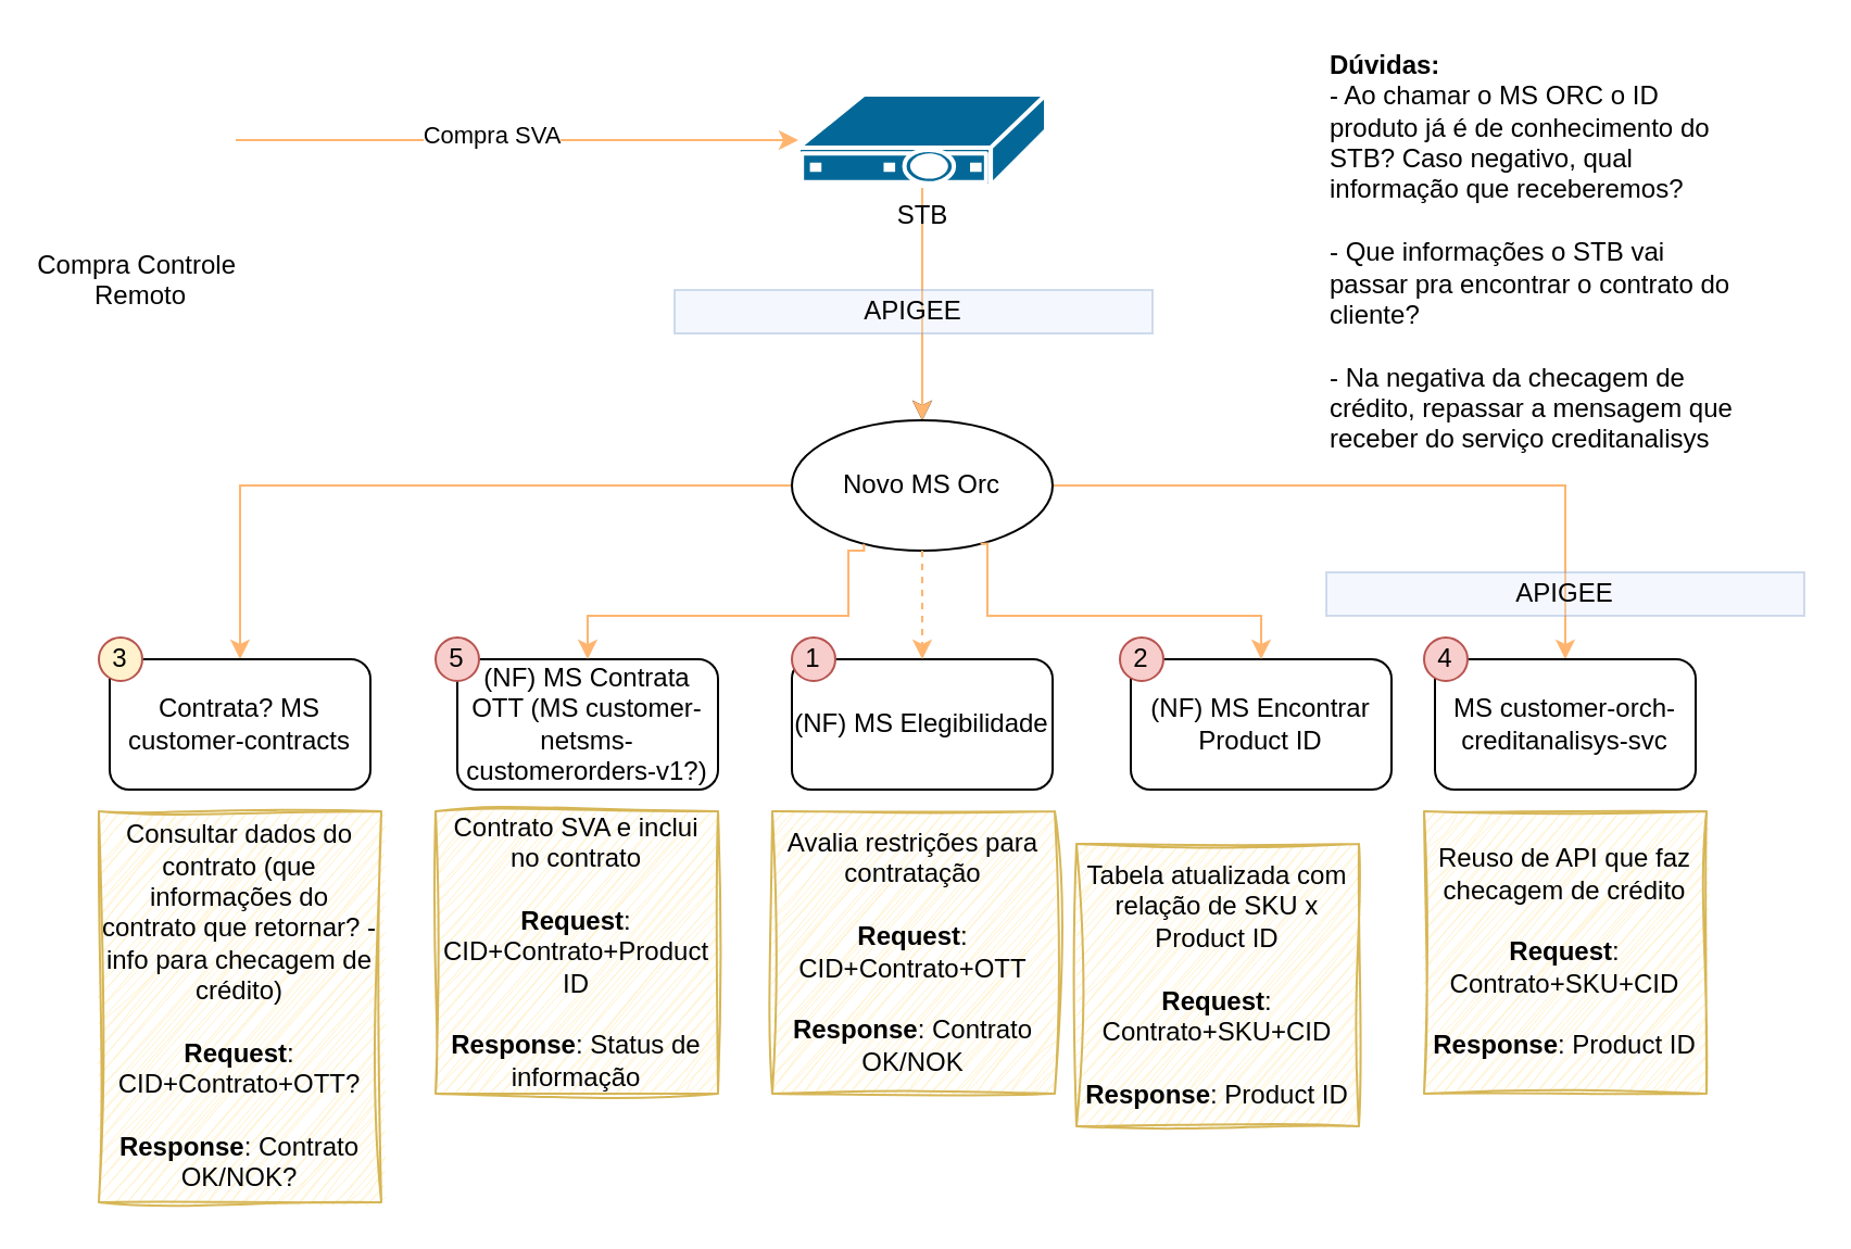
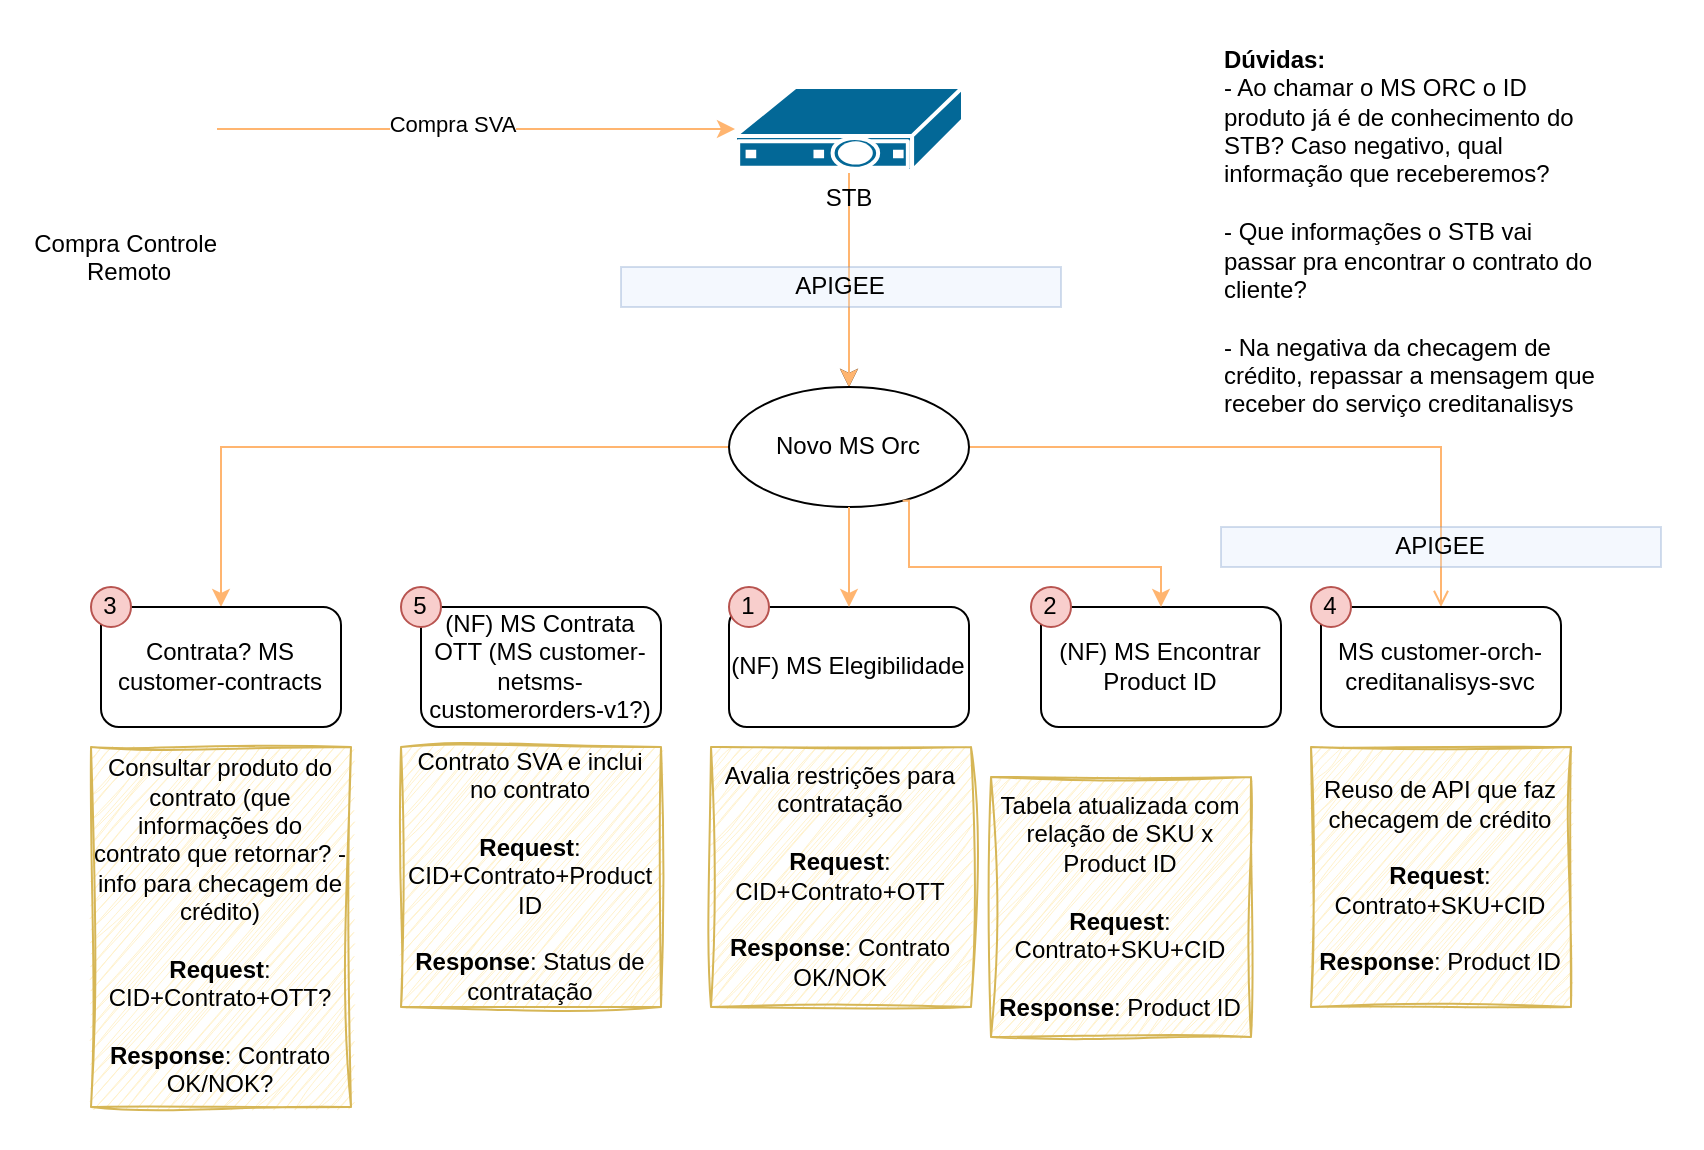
- <mxCell id="22" value="" style="edgeStyle=orthogonalEdgeStyle;rounded=0;orthogonalLoop=1;jettySize=auto;html=1;strokeColor=#FFB570;entryX=0.5;entryY=0;entryDx=0;entryDy=0;exitX=0.5;exitY=1;exitDx=0;exitDy=0;dashed=1;" edge="1" parent="1" source="10" target="14"><mxGeometry relative="1" as="geometry"><mxPoint x="550" y="153" as="sourcePoint" /><mxPoint x="550" y="261" as="targetPoint" /><Array as="points"><mxPoint x="424" y="293" /></Array></mxGeometry></mxCell>
+ <mxCell id="22" value="" style="edgeStyle=orthogonalEdgeStyle;rounded=0;orthogonalLoop=1;jettySize=auto;html=1;strokeColor=#FFB570;entryX=0.5;entryY=0;entryDx=0;entryDy=0;exitX=0.5;exitY=1;exitDx=0;exitDy=0;" edge="1" parent="1" source="10" target="14"><mxGeometry relative="1" as="geometry"><mxPoint x="550" y="153" as="sourcePoint" /><mxPoint x="550" y="261" as="targetPoint" /><Array as="points"><mxPoint x="424" y="293" /></Array></mxGeometry></mxCell>
- <mxCell id="24" value="" style="edgeStyle=orthogonalEdgeStyle;rounded=0;orthogonalLoop=1;jettySize=auto;html=1;strokeColor=#FFB570;entryX=0.5;entryY=0;entryDx=0;entryDy=0;exitX=0.25;exitY=1;exitDx=0;exitDy=0;" edge="1" parent="1" source="10" target="13"><mxGeometry relative="1" as="geometry"><mxPoint x="434" y="263" as="sourcePoint" /><mxPoint x="590" y="313" as="targetPoint" /><Array as="points"><mxPoint x="390" y="253" /><mxPoint x="390" y="283" /><mxPoint x="270" y="283" /></Array></mxGeometry></mxCell>
- <mxCell id="8" style="edgeStyle=orthogonalEdgeStyle;rounded=0;orthogonalLoop=1;jettySize=auto;html=1;entryX=0.5;entryY=0;entryDx=0;entryDy=0;fillColor=#ffe6cc;strokeColor=#FFB570;" edge="1" parent="1" source="10" target="12"><mxGeometry relative="1" as="geometry" /></mxCell>
+ <mxCell id="8" style="edgeStyle=orthogonalEdgeStyle;rounded=0;orthogonalLoop=1;jettySize=auto;html=1;entryX=0.5;entryY=0;entryDx=0;entryDy=0;fillColor=#ffe6cc;strokeColor=#FFB570;endArrow=open;" edge="1" parent="1" source="10" target="12"><mxGeometry relative="1" as="geometry" /></mxCell>
- <mxCell id="29" value="3" style="ellipse;whiteSpace=wrap;html=1;aspect=fixed;fillColor=#fff2cc;strokeColor=#b85450;" vertex="1" parent="1"><mxGeometry x="45" y="293" width="20" height="20" as="geometry" /></mxCell>
+ <mxCell id="29" value="3" style="ellipse;whiteSpace=wrap;html=1;aspect=fixed;fillColor=#f8cecc;strokeColor=#b85450;" vertex="1" parent="1"><mxGeometry x="45" y="293" width="20" height="20" as="geometry" /></mxCell>
- <mxCell id="20" value="Contrato SVA e inclui no contrato&lt;div&gt;&lt;br&gt;&lt;/div&gt;&lt;div&gt;&lt;b&gt;Request&lt;/b&gt;: CID+Contrato+Product ID&lt;/div&gt;&lt;div&gt;&lt;br&gt;&lt;/div&gt;&lt;div&gt;&lt;b&gt;Response&lt;/b&gt;: Status de informação&lt;/div&gt;" style="text;html=1;align=center;verticalAlign=middle;whiteSpace=wrap;rounded=0;fillColor=#fff2cc;strokeColor=#d6b656;sketch=1;curveFitting=1;jiggle=2;" vertex="1" parent="1"><mxGeometry x="200" y="373" width="130" height="130" as="geometry" /></mxCell>
+ <mxCell id="20" value="Contrato SVA e inclui no contrato&lt;div&gt;&lt;br&gt;&lt;/div&gt;&lt;div&gt;&lt;b&gt;Request&lt;/b&gt;: CID+Contrato+Product ID&lt;/div&gt;&lt;div&gt;&lt;br&gt;&lt;/div&gt;&lt;div&gt;&lt;b&gt;Response&lt;/b&gt;: Status de contratação&lt;/div&gt;" style="text;html=1;align=center;verticalAlign=middle;whiteSpace=wrap;rounded=0;fillColor=#fff2cc;strokeColor=#d6b656;sketch=1;curveFitting=1;jiggle=2;" vertex="1" parent="1"><mxGeometry x="200" y="373" width="130" height="130" as="geometry" /></mxCell>
- <mxCell id="19" value="&lt;div&gt;Consultar dados do contrato (que informações do contrato que retornar? - info para checagem de crédito)&lt;/div&gt;&lt;div&gt;&lt;br&gt;&lt;/div&gt;&lt;div&gt;&lt;b&gt;Request&lt;/b&gt;: CID+Contrato+OTT?&lt;/div&gt;&lt;div&gt;&lt;br&gt;&lt;/div&gt;&lt;div&gt;&lt;b&gt;Response&lt;/b&gt;: Contrato OK/NOK?&lt;/div&gt;" style="text;html=1;align=center;verticalAlign=middle;whiteSpace=wrap;rounded=0;fillColor=#fff2cc;strokeColor=#d6b656;sketch=1;curveFitting=1;jiggle=2;" vertex="1" parent="1"><mxGeometry x="45" y="373" width="130" height="180" as="geometry" /></mxCell>
+ <mxCell id="19" value="&lt;div&gt;Consultar produto do contrato (que informações do contrato que retornar? - info para checagem de crédito)&lt;/div&gt;&lt;div&gt;&lt;br&gt;&lt;/div&gt;&lt;div&gt;&lt;b&gt;Request&lt;/b&gt;: CID+Contrato+OTT?&lt;/div&gt;&lt;div&gt;&lt;br&gt;&lt;/div&gt;&lt;div&gt;&lt;b&gt;Response&lt;/b&gt;: Contrato OK/NOK?&lt;/div&gt;" style="text;html=1;align=center;verticalAlign=middle;whiteSpace=wrap;rounded=0;fillColor=#fff2cc;strokeColor=#d6b656;sketch=1;curveFitting=1;jiggle=2;" vertex="1" parent="1"><mxGeometry x="45" y="373" width="130" height="180" as="geometry" /></mxCell>
